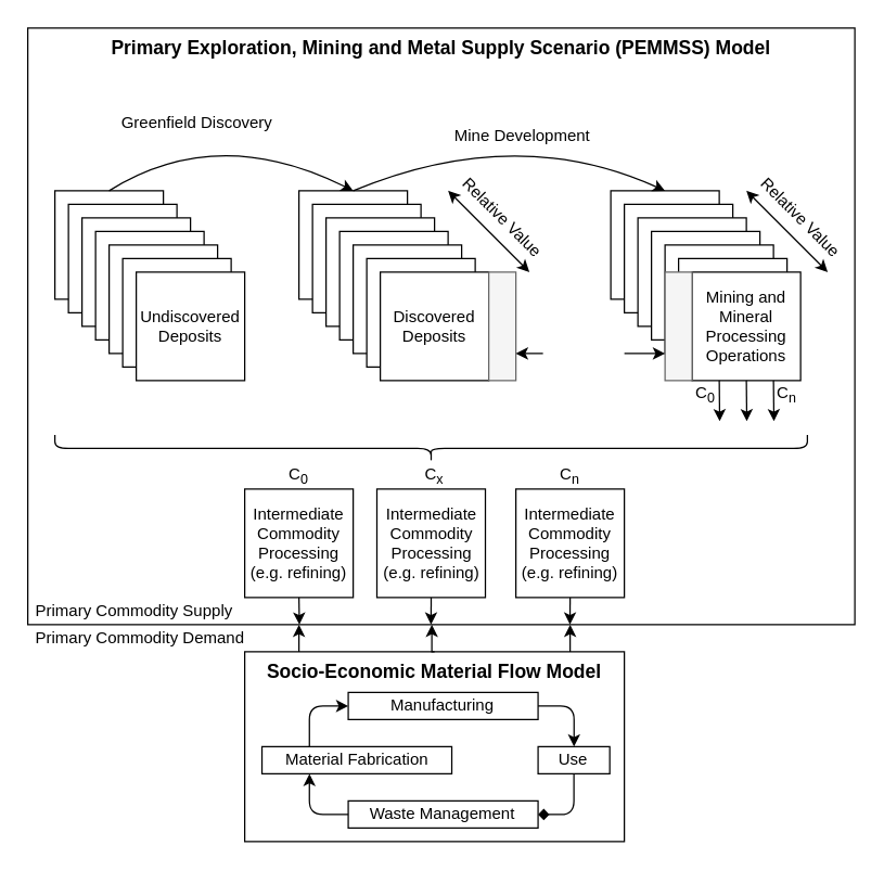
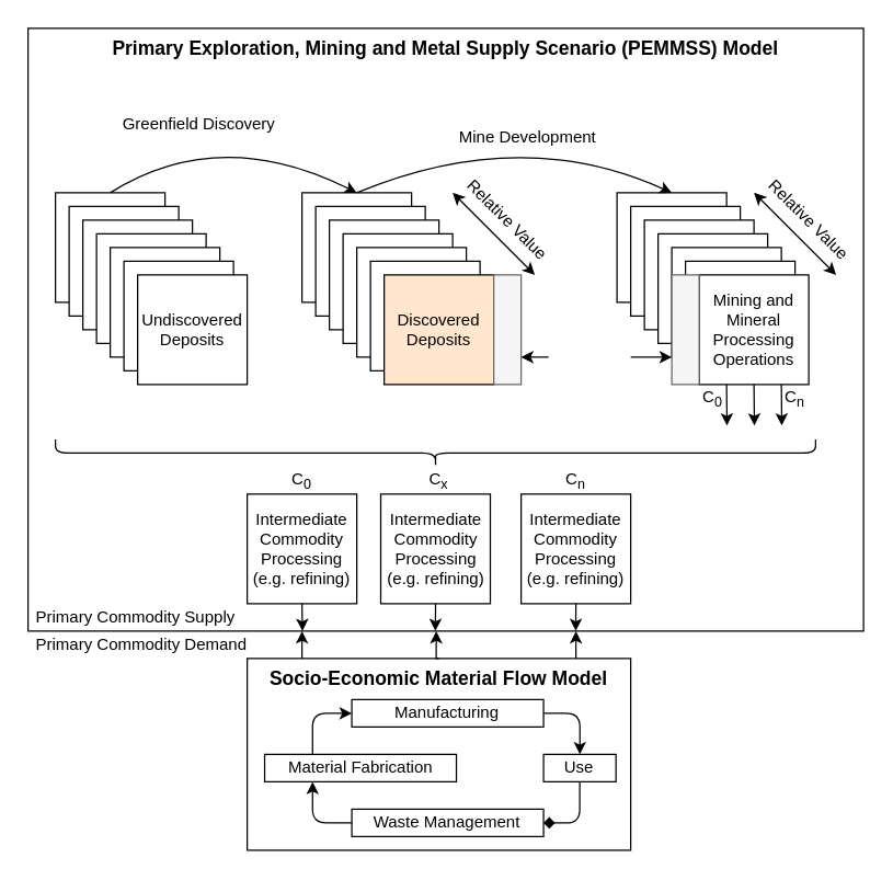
- <mxCell id="23" value="Discovered Deposits" style="rounded=0;whiteSpace=wrap;html=1;" parent="16" vertex="1"><mxGeometry x="60" y="60" width="80" height="80" as="geometry" /></mxCell>
+ <mxCell id="23" value="Discovered Deposits" style="rounded=0;whiteSpace=wrap;html=1;fillColor=#ffe6cc;" parent="16" vertex="1"><mxGeometry x="60" y="60" width="80" height="80" as="geometry" /></mxCell>
